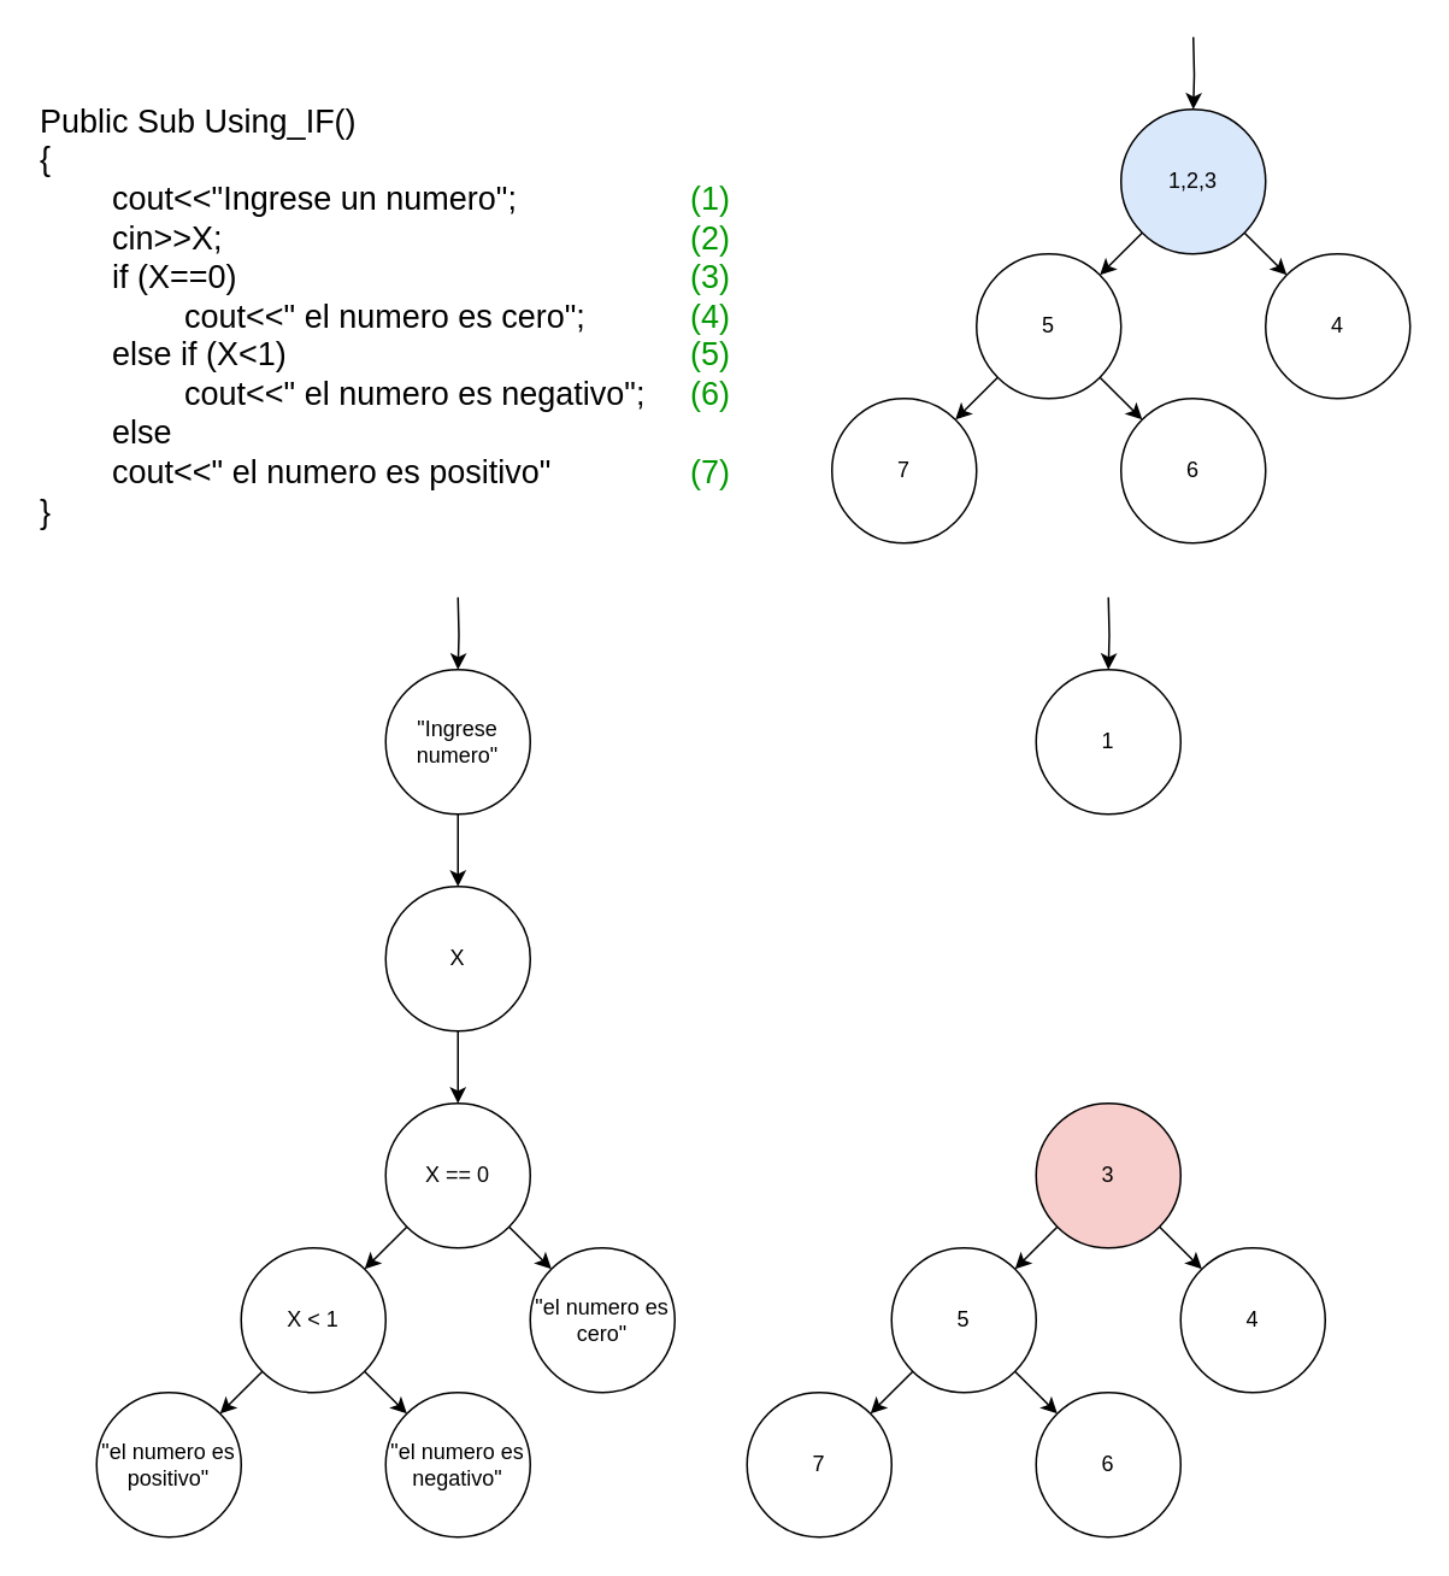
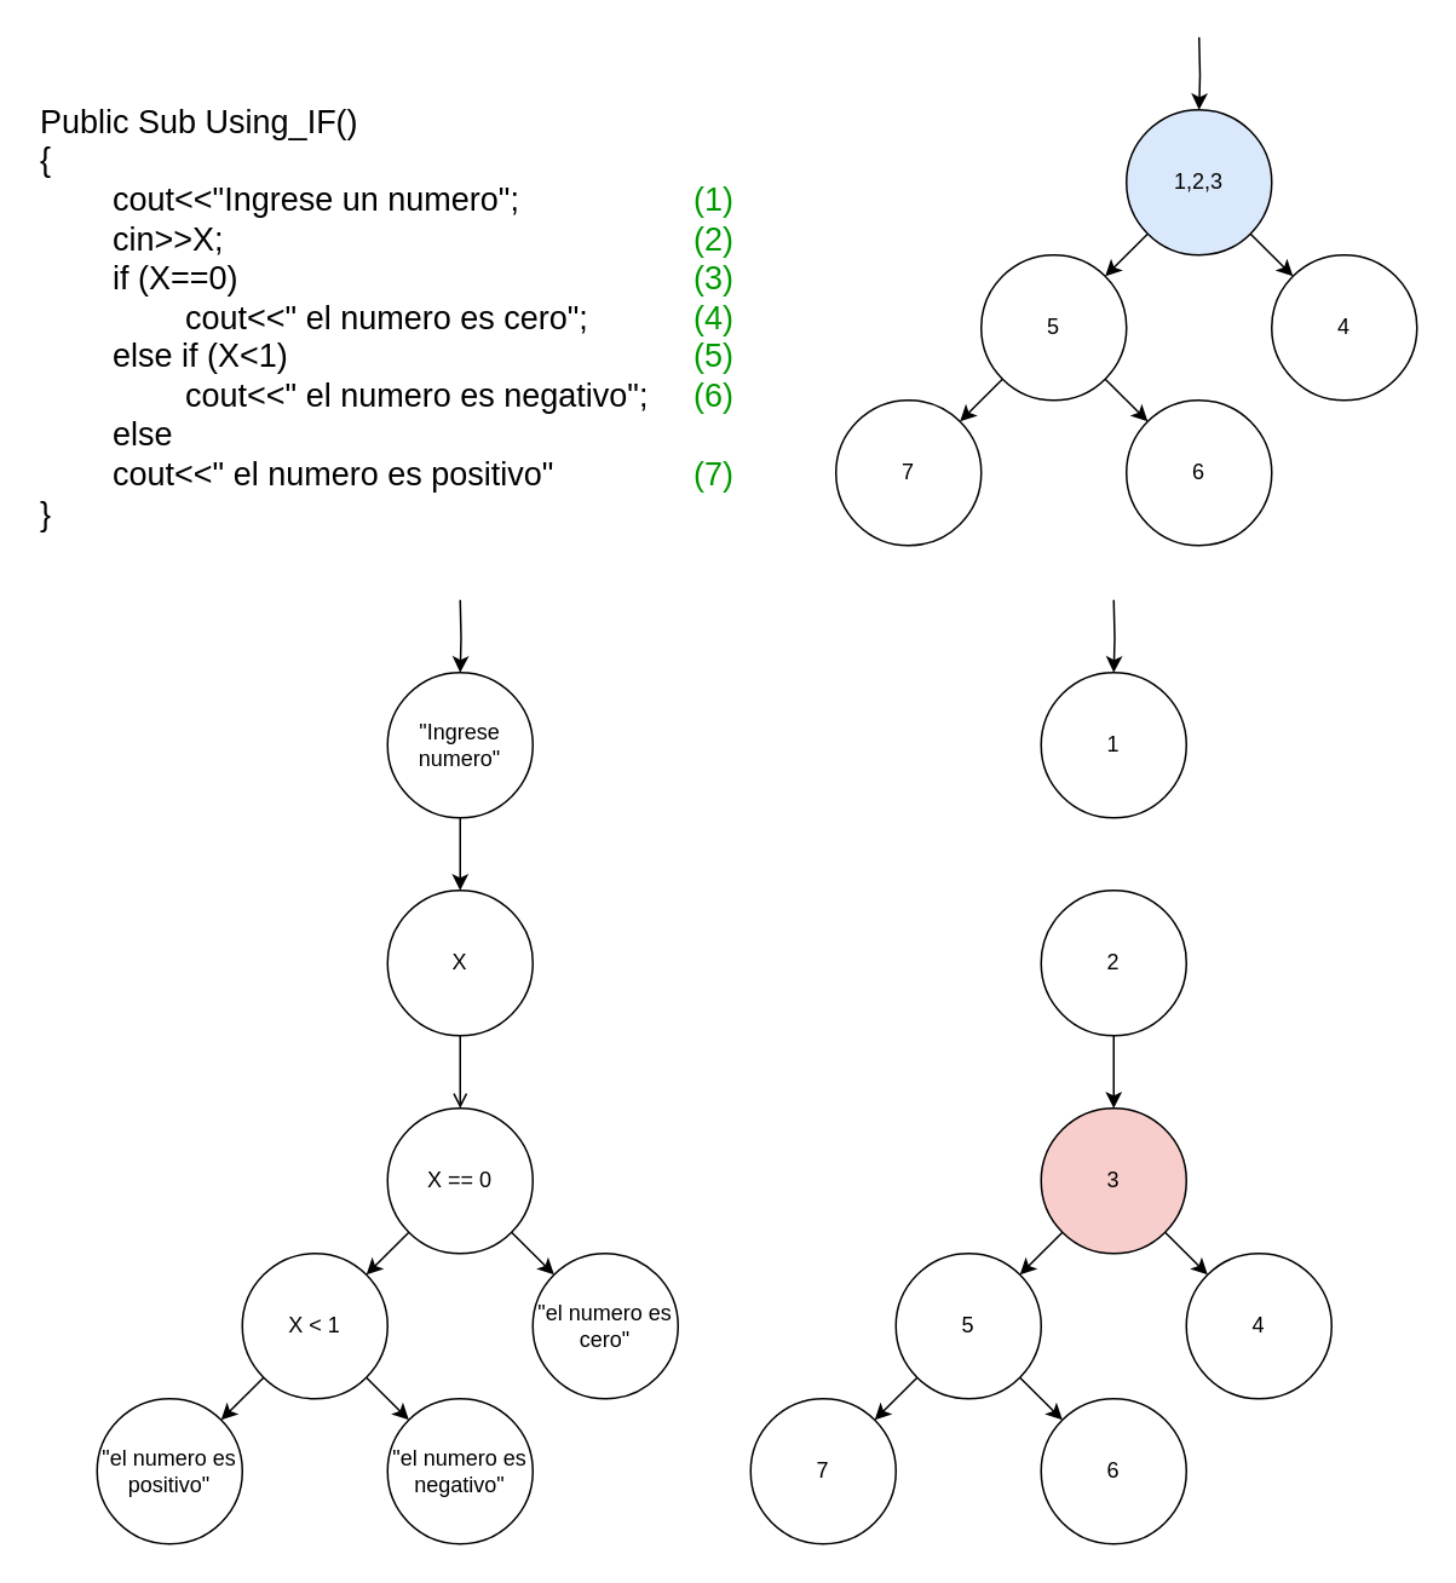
+ <mxCell id="21" value="2" style="ellipse;whiteSpace=wrap;html=1;aspect=fixed;" vertex="1" parent="1"><mxGeometry x="573" y="490" width="80" height="80" as="geometry" /></mxCell>
+ <mxCell id="20" style="edgeStyle=orthogonalEdgeStyle;rounded=0;orthogonalLoop=1;jettySize=auto;html=1;exitX=0.5;exitY=1;exitDx=0;exitDy=0;entryX=0.5;entryY=0;entryDx=0;entryDy=0;" edge="1" source="21" target="25" parent="1"><mxGeometry relative="1" as="geometry" /></mxCell>
- <mxCell id="5" style="edgeStyle=orthogonalEdgeStyle;rounded=0;orthogonalLoop=1;jettySize=auto;html=1;exitX=0.5;exitY=1;exitDx=0;exitDy=0;entryX=0.5;entryY=0;entryDx=0;entryDy=0;" parent="1" source="6" target="12" edge="1"><mxGeometry relative="1" as="geometry" /></mxCell>
+ <mxCell id="5" style="edgeStyle=orthogonalEdgeStyle;rounded=0;orthogonalLoop=1;jettySize=auto;html=1;exitX=0.5;exitY=1;exitDx=0;exitDy=0;entryX=0.5;entryY=0;entryDx=0;entryDy=0;endArrow=open;" parent="1" source="6" target="12" edge="1"><mxGeometry relative="1" as="geometry" /></mxCell>
